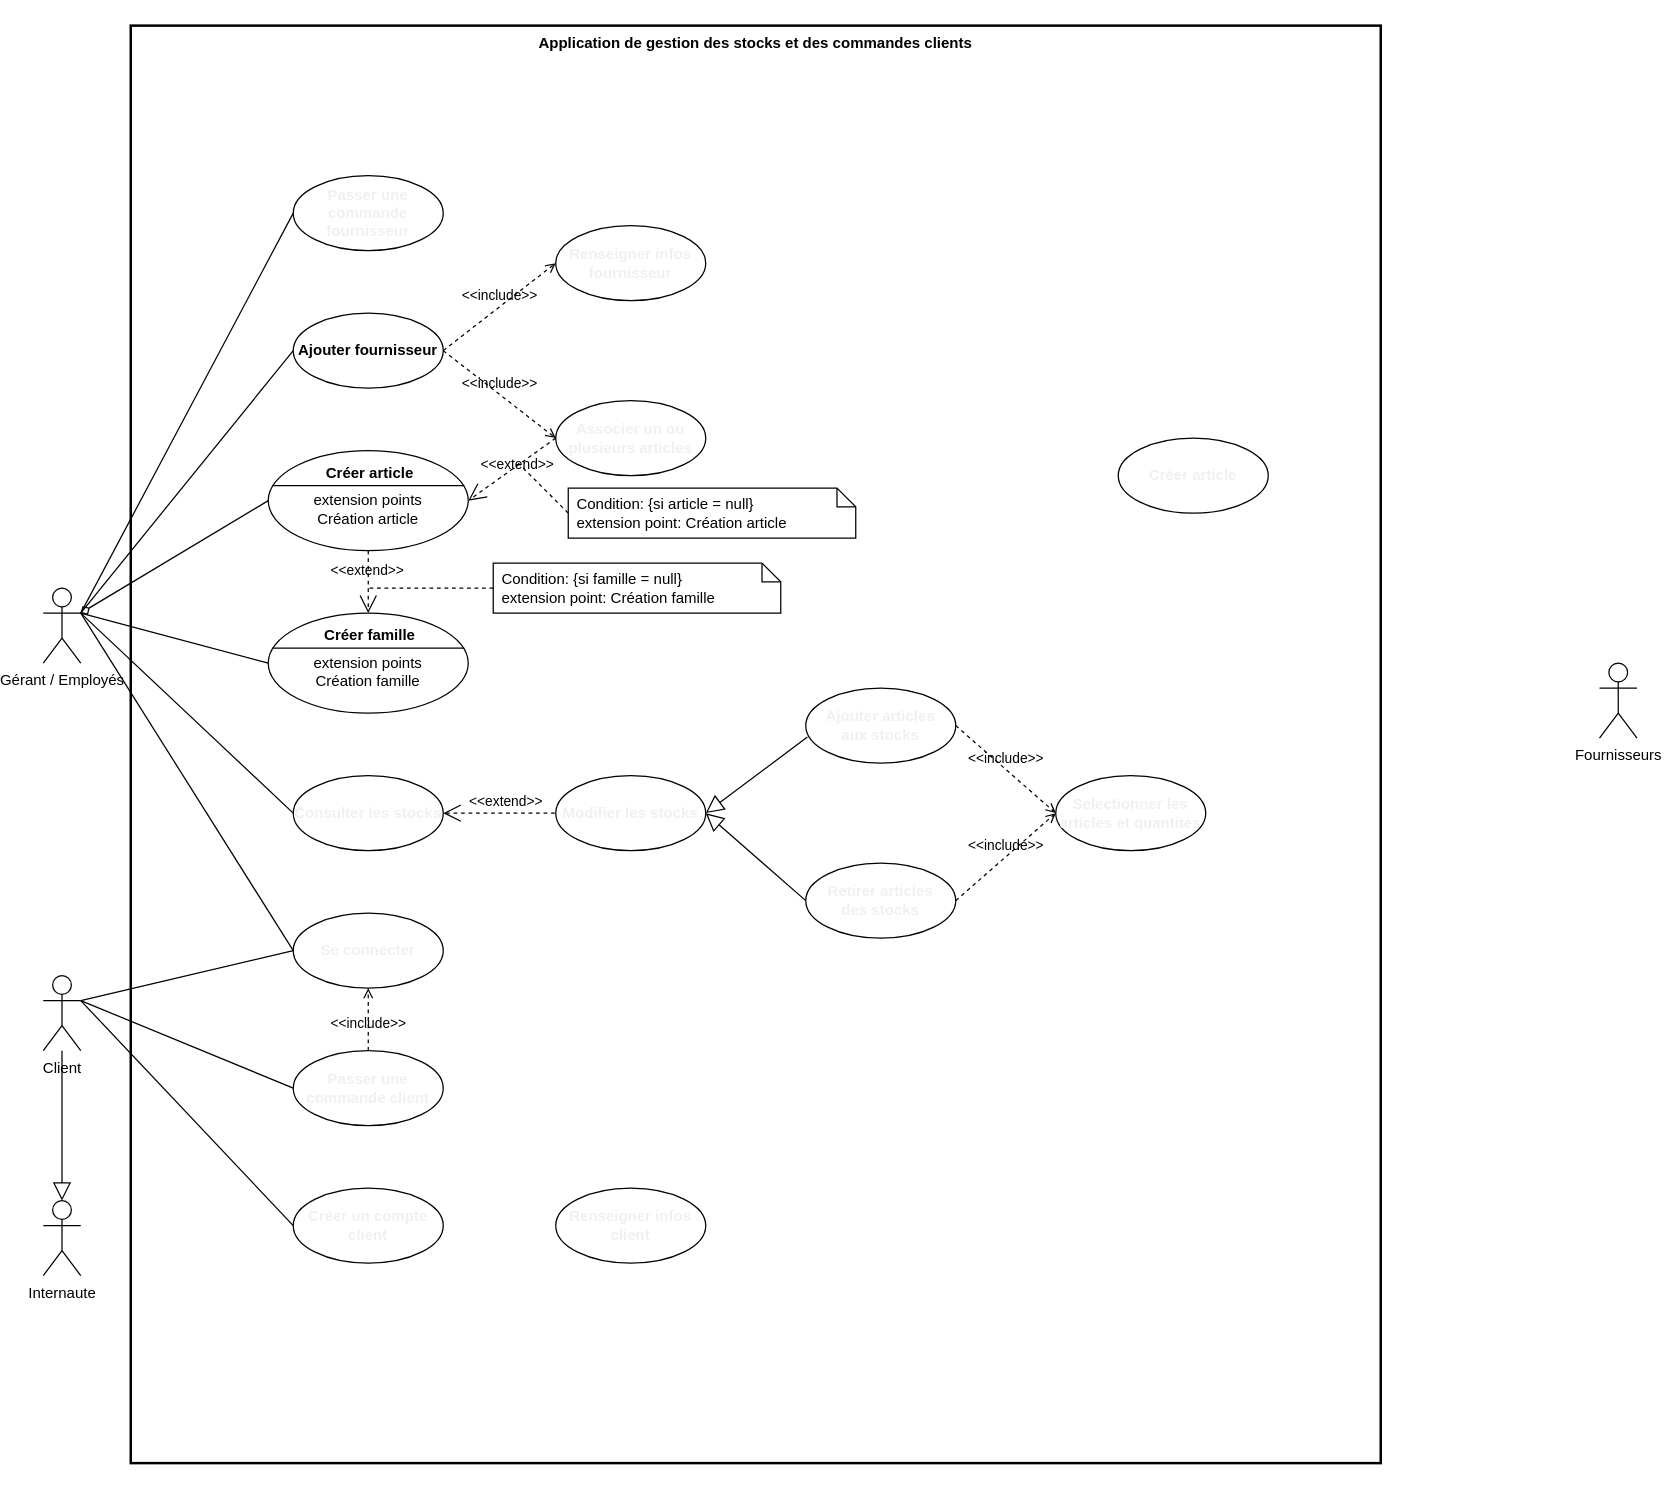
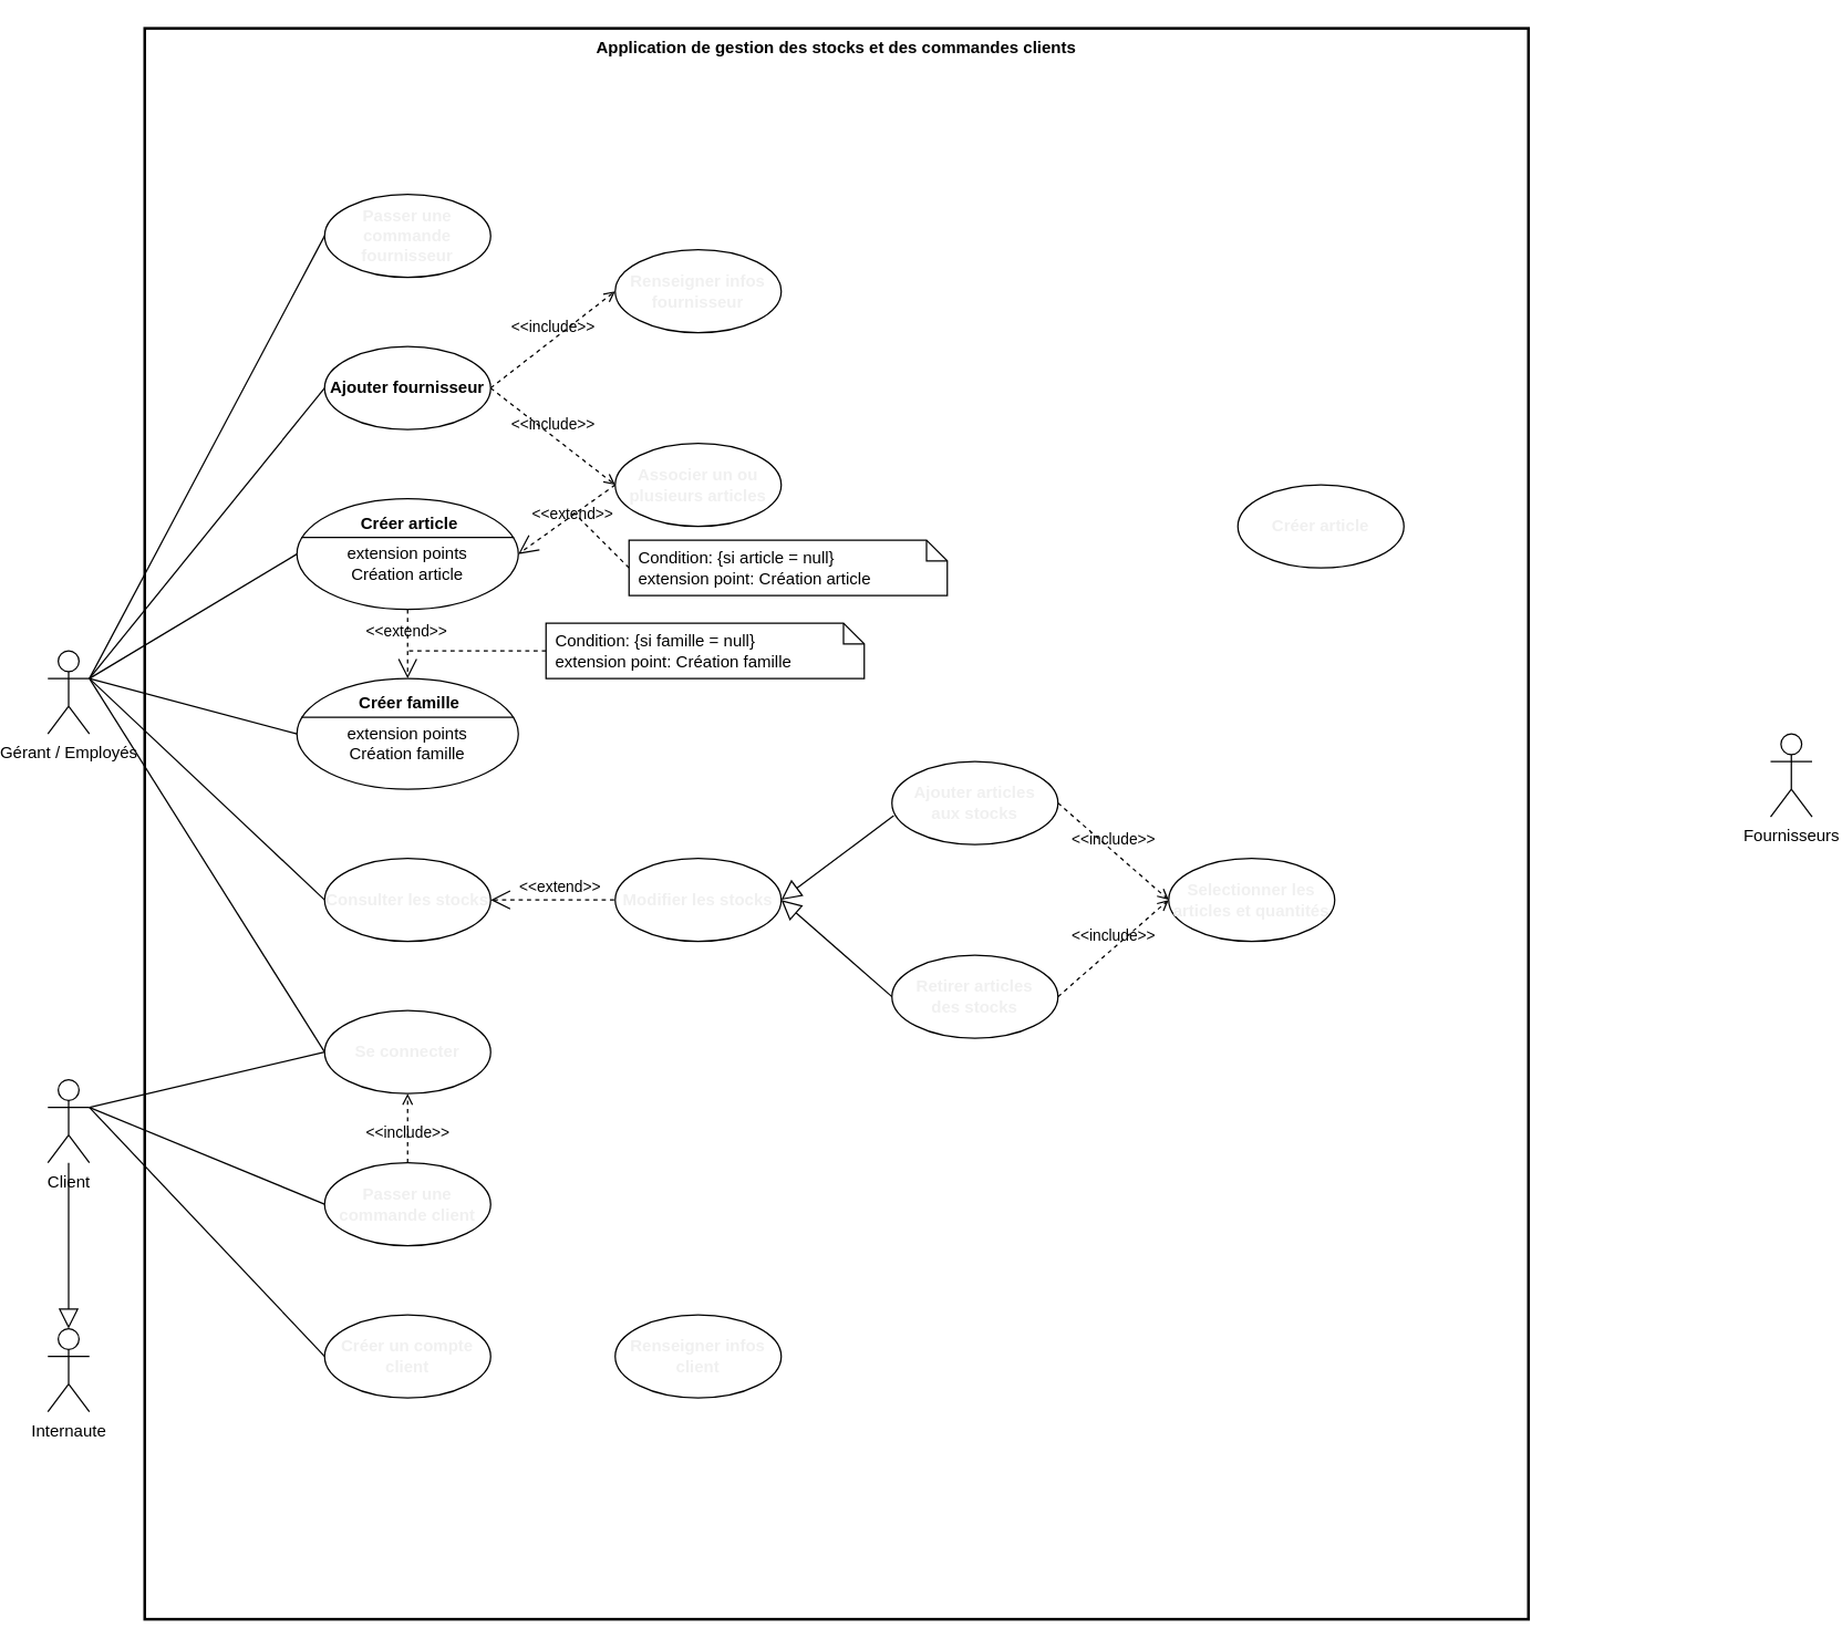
- <mxCell id="10" style="edgeStyle=none;rounded=0;orthogonalLoop=1;jettySize=auto;html=1;exitX=0;exitY=0.5;exitDx=0;exitDy=0;endArrow=diamond;endFill=0;endSize=6;entryX=1;entryY=0.333;entryDx=0;entryDy=0;entryPerimeter=0;exitPerimeter=0;" parent="1" source="47" target="5" edge="1"><mxGeometry relative="1" as="geometry"><mxPoint x="50" y="320" as="targetPoint" /><mxPoint x="220" y="440" as="sourcePoint" /></mxGeometry></mxCell>
+ <mxCell id="10" style="edgeStyle=none;rounded=0;orthogonalLoop=1;jettySize=auto;html=1;exitX=0;exitY=0.5;exitDx=0;exitDy=0;endArrow=none;endFill=0;endSize=6;entryX=1;entryY=0.333;entryDx=0;entryDy=0;entryPerimeter=0;exitPerimeter=0;" parent="1" source="47" target="5" edge="1"><mxGeometry relative="1" as="geometry"><mxPoint x="50" y="320" as="targetPoint" /><mxPoint x="220" y="440" as="sourcePoint" /></mxGeometry></mxCell>
